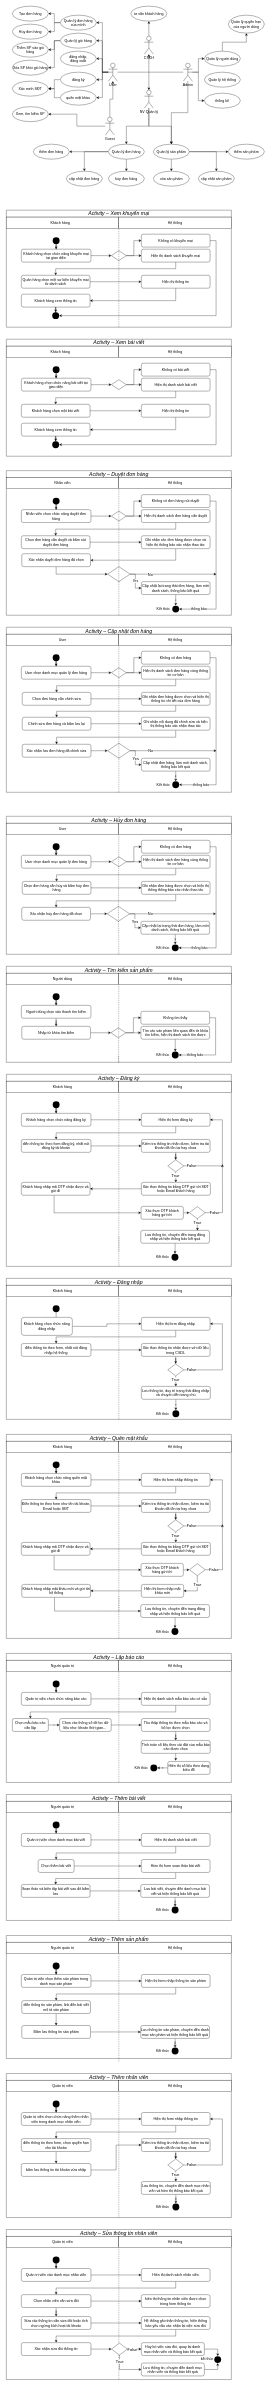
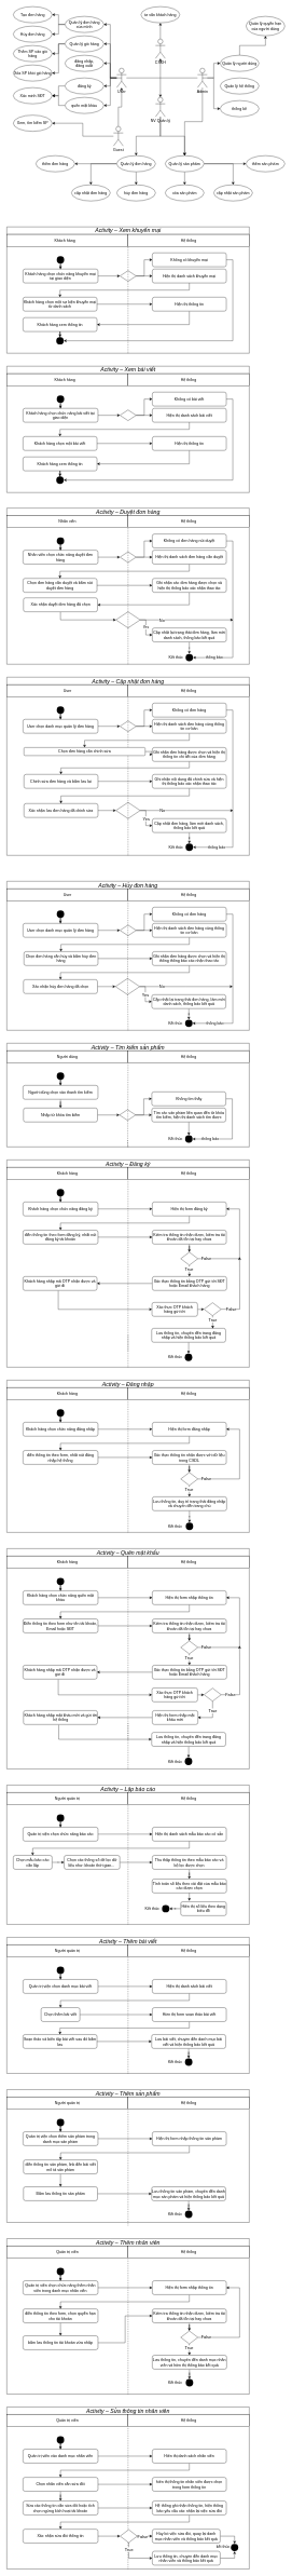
- <mxCell id="71" value="Quản hàng chọn một sự kiện khuyến mại từ danh sách" style="rounded=1;whiteSpace=wrap;html=1;" parent="60" vertex="1"><mxGeometry x="50" y="217" width="229" height="43" as="geometry" /></mxCell>
+ <mxCell id="71" value="Khách hàng chọn một sự kiện khuyến mại từ danh sách" style="rounded=1;whiteSpace=wrap;html=1;" parent="60" vertex="1"><mxGeometry x="50" y="217" width="229" height="43" as="geometry" /></mxCell>
- <mxCell id="147" value="Chọn đơn hàng cần chỉnh sửa" style="rounded=1;whiteSpace=wrap;html=1;" parent="134" vertex="1"><mxGeometry x="53" y="217" width="229" height="43" as="geometry" /></mxCell>
+ <mxCell id="147" value="Chọn đơn hàng cần chỉnh sửa" style="rounded=1;whiteSpace=wrap;html=1;" parent="134" vertex="1"><mxGeometry x="53" y="217" width="375" height="25" as="geometry" /></mxCell>
- <mxCell id="263" value="Khách hàng chọn chức năng đăng nhập" style="rounded=1;whiteSpace=wrap;html=1;" parent="258" vertex="1"><mxGeometry x="50" y="130" width="170" height="60" as="geometry" /></mxCell>
+ <mxCell id="263" value="Khách hàng chọn chức năng đăng nhập" style="rounded=1;whiteSpace=wrap;html=1;" parent="258" vertex="1"><mxGeometry x="50" y="130" width="232" height="43" as="geometry" /></mxCell>
